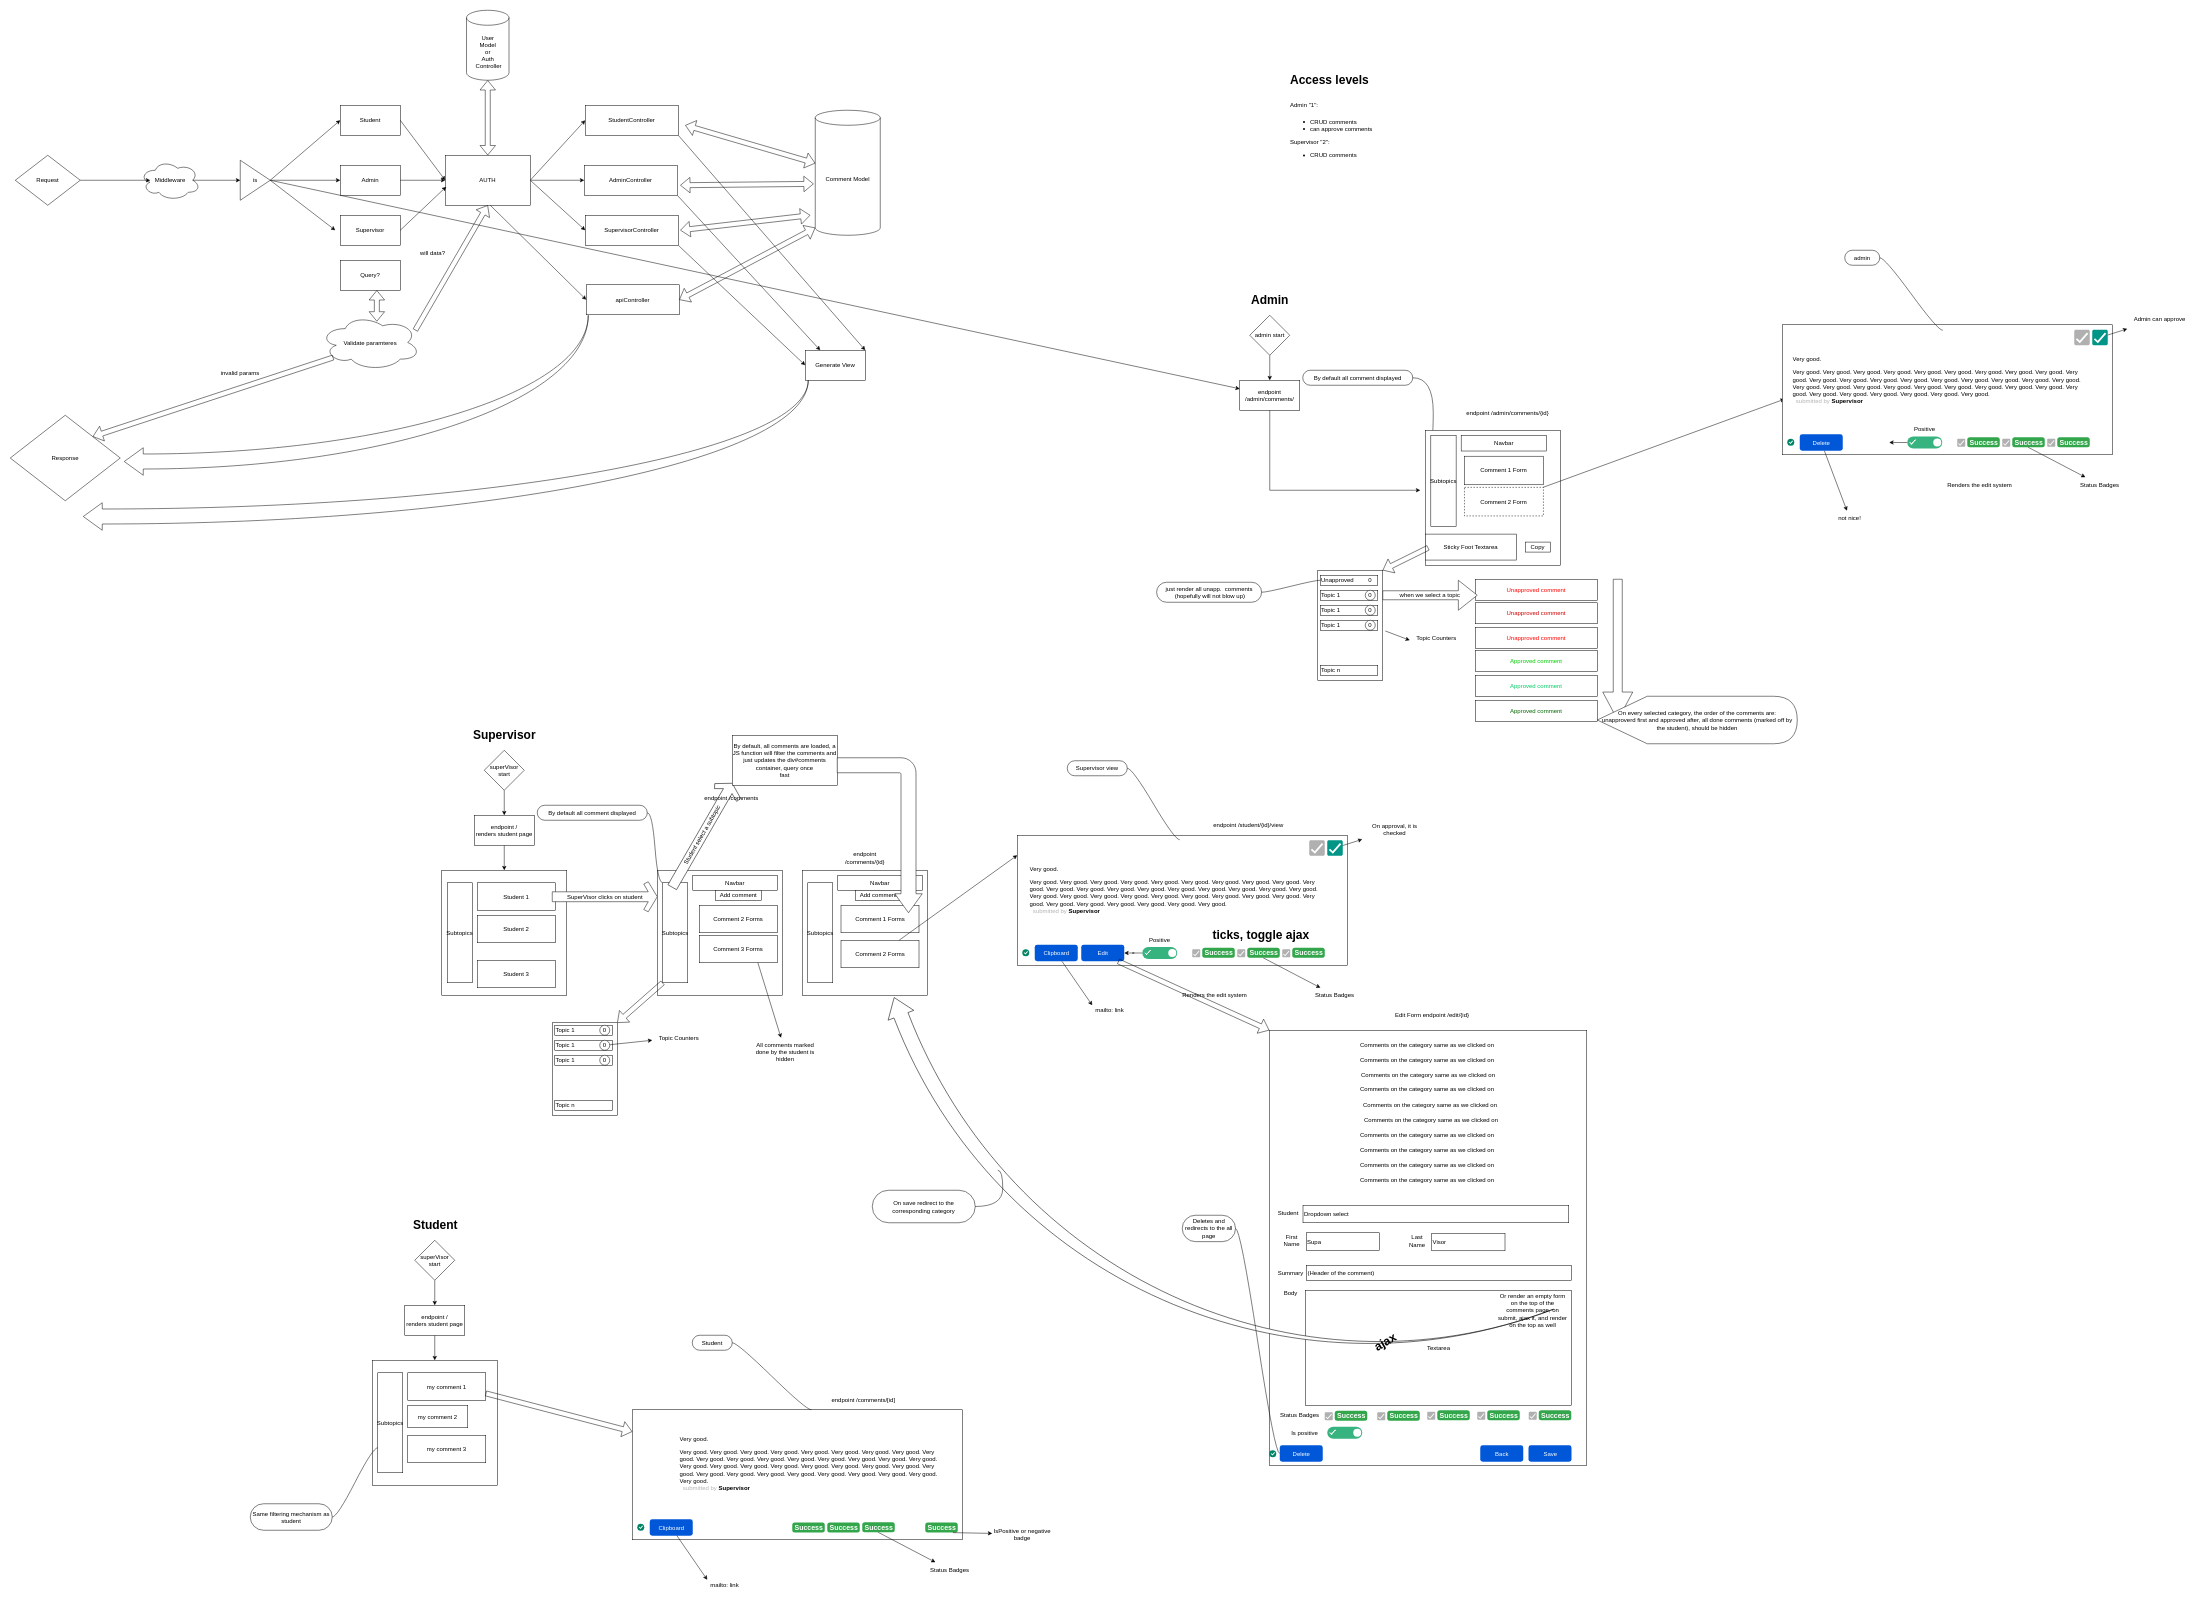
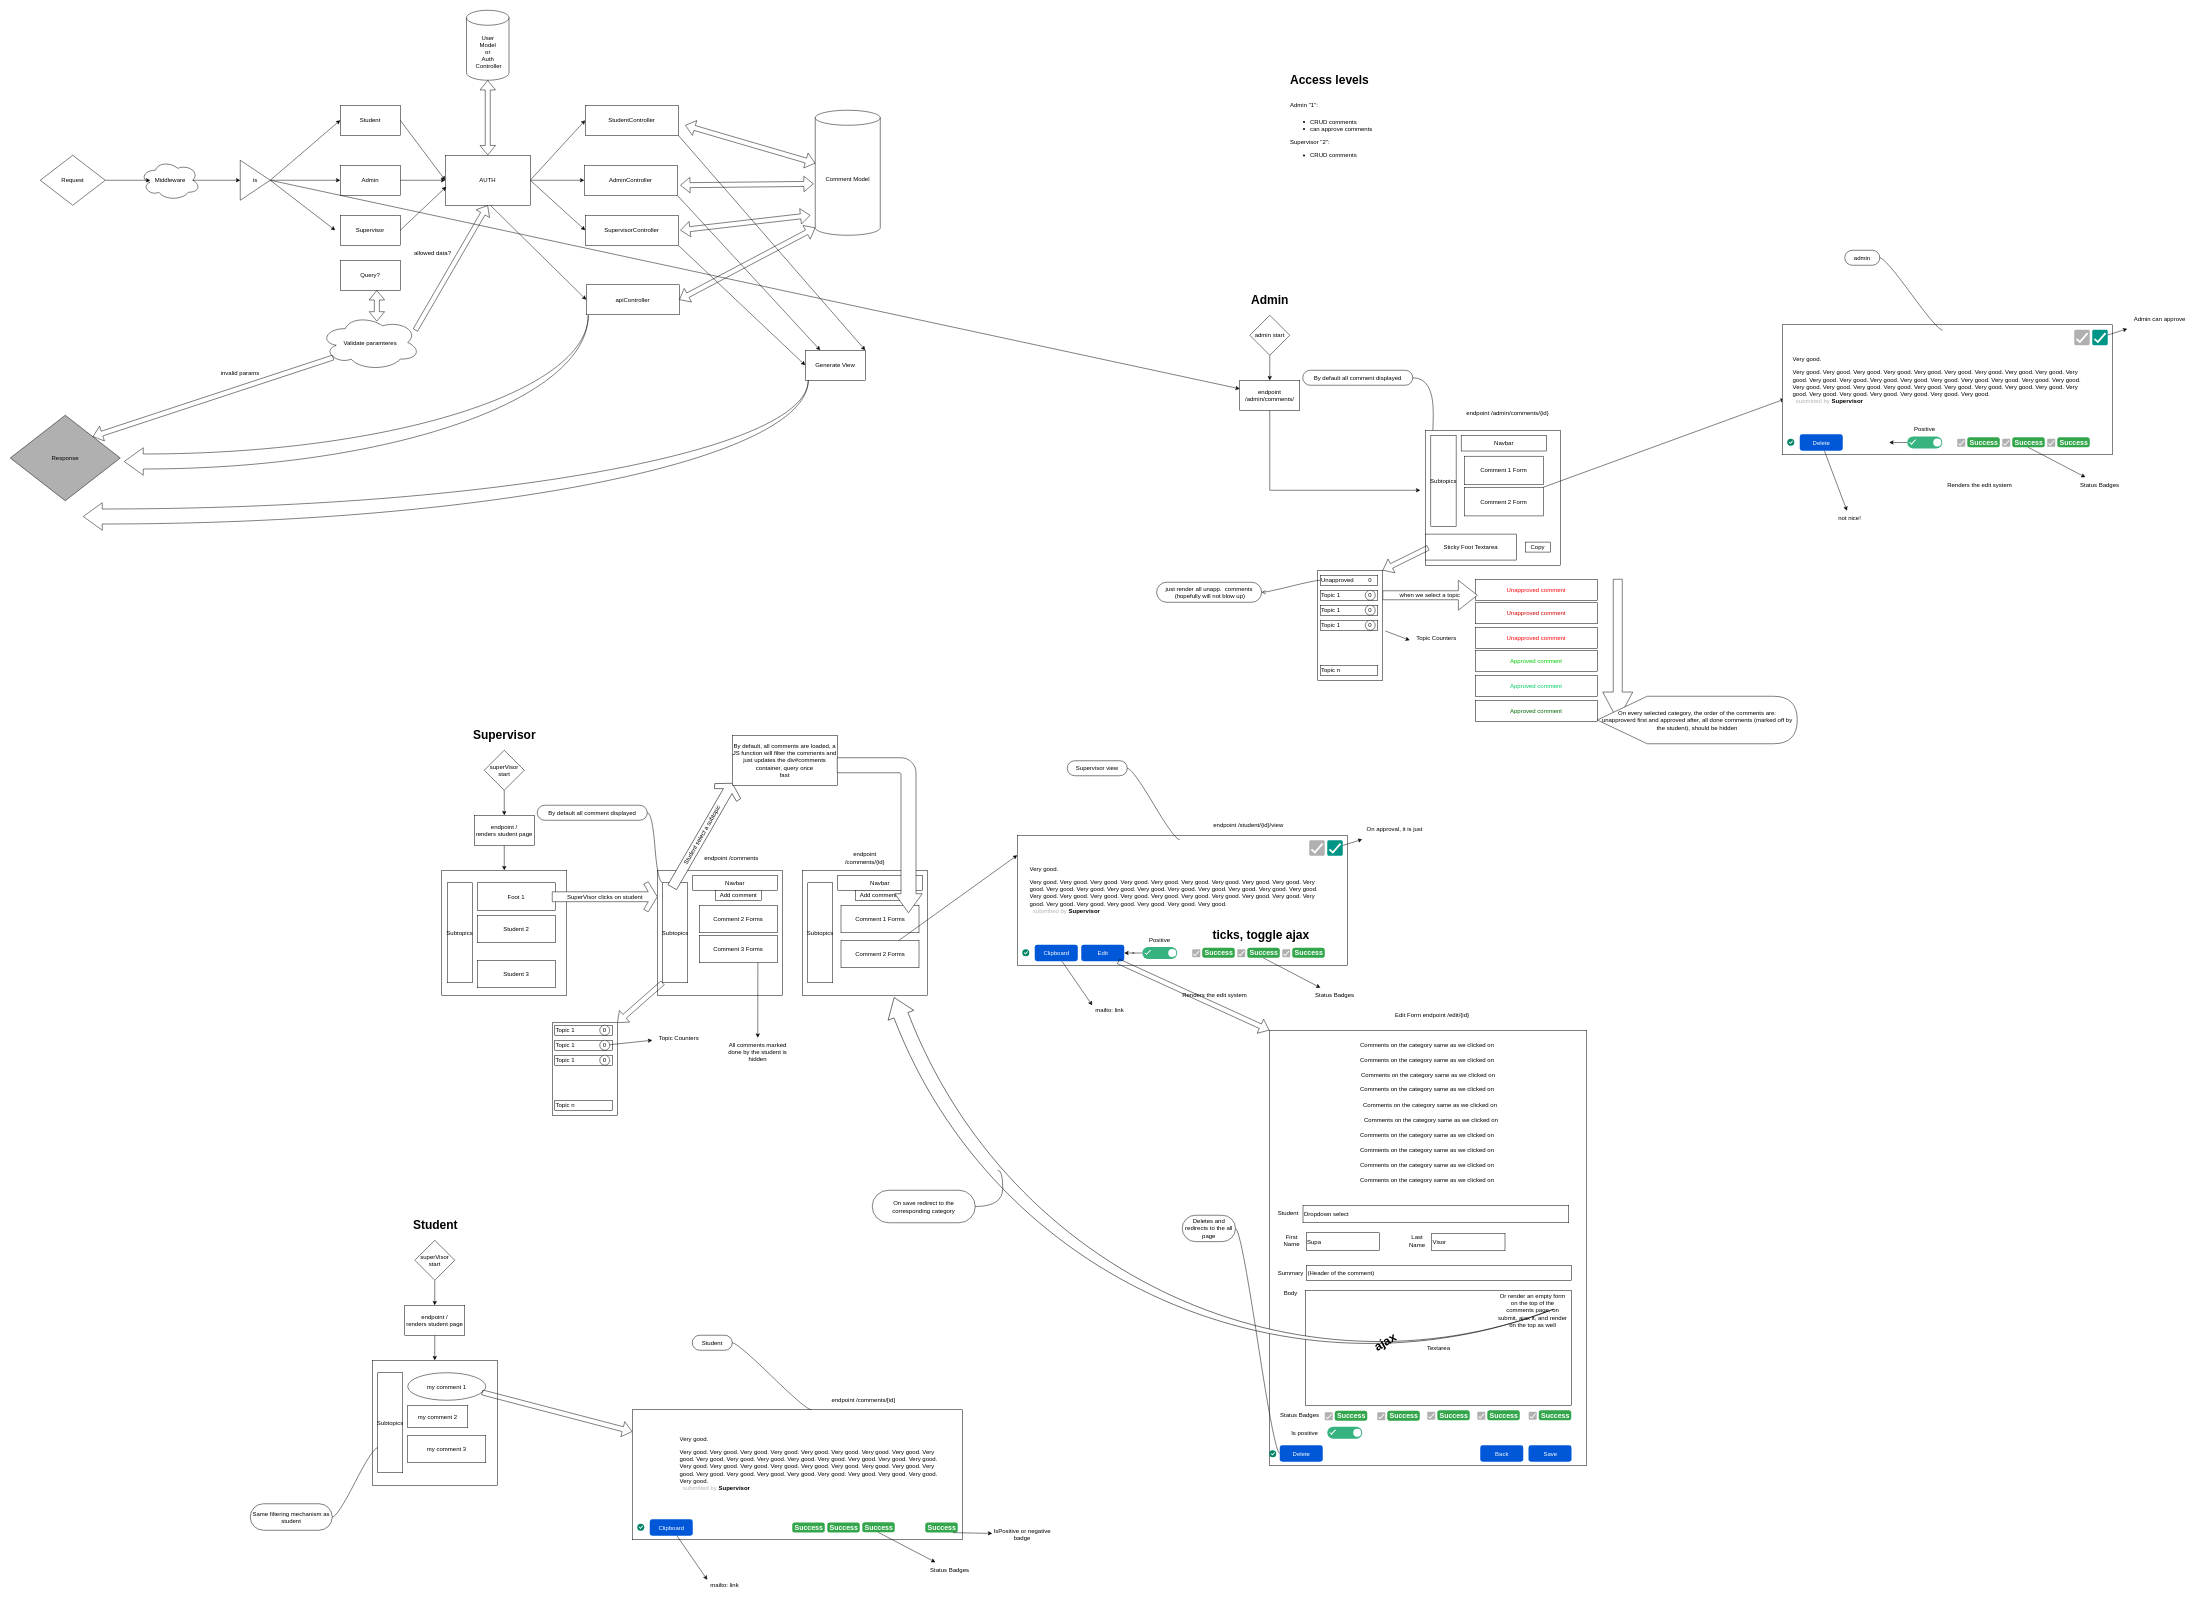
- <mxCell id="220" value="Request" style="rhombus;whiteSpace=wrap;html=1;fontColor=#000000;" vertex="1" parent="1"><mxGeometry x="30" y="310" width="130" height="100" as="geometry" /></mxCell>
+ <mxCell id="220" value="Request" style="rhombus;whiteSpace=wrap;html=1;fontColor=#000000;" vertex="1" parent="1"><mxGeometry x="80" y="310" width="130" height="100" as="geometry" /></mxCell>
- <mxCell id="251" value="will data?" style="text;html=1;strokeColor=none;fillColor=none;align=center;verticalAlign=middle;whiteSpace=wrap;rounded=0;fontColor=#000000;" vertex="1" parent="1"><mxGeometry x="810" y="490" width="110" height="30" as="geometry" /></mxCell>
+ <mxCell id="251" value="allowed data?" style="text;html=1;strokeColor=none;fillColor=none;align=center;verticalAlign=middle;whiteSpace=wrap;rounded=0;fontColor=#000000;" vertex="1" parent="1"><mxGeometry x="810" y="490" width="110" height="30" as="geometry" /></mxCell>
- <mxCell id="248" value="Response" style="rhombus;whiteSpace=wrap;html=1;fontColor=#000000;" vertex="1" parent="1"><mxGeometry x="20" y="830" width="220" height="171" as="geometry" /></mxCell>
+ <mxCell id="248" value="Response" style="rhombus;whiteSpace=wrap;html=1;fontColor=#000000;fillColor=#b0b0b0;" vertex="1" parent="1"><mxGeometry x="20" y="830" width="220" height="171" as="geometry" /></mxCell>
- <mxCell id="156" value="Comment 2 Form" style="rounded=0;whiteSpace=wrap;html=1;dashed=1;" vertex="1" parent="152"><mxGeometry x="78.451" y="114.231" width="157.914" height="57.115" as="geometry" /></mxCell>
+ <mxCell id="156" value="Comment 2 Form" style="rounded=0;whiteSpace=wrap;html=1;" vertex="1" parent="152"><mxGeometry x="78.451" y="114.231" width="157.914" height="57.115" as="geometry" /></mxCell>
- <mxCell id="181" value="" style="edgeStyle=entityRelationEdgeStyle;startArrow=none;endArrow=none;segment=10;curved=1;rounded=0;fontColor=#000000;exitX=0;exitY=0.5;exitDx=0;exitDy=0;" edge="1" target="180" parent="1" source="178"><mxGeometry relative="1" as="geometry"><mxPoint x="2586.28" y="1221.04" as="sourcePoint" /></mxGeometry></mxCell>
+ <mxCell id="181" value="" style="edgeStyle=entityRelationEdgeStyle;startArrow=none;endArrow=open;segment=10;curved=1;rounded=0;fontColor=#000000;exitX=0;exitY=0.5;exitDx=0;exitDy=0;" edge="1" target="180" parent="1" source="178"><mxGeometry relative="1" as="geometry"><mxPoint x="2586.28" y="1221.04" as="sourcePoint" /></mxGeometry></mxCell>
- <mxCell id="109" value="endpoint /comments" style="text;html=1;strokeColor=none;fillColor=none;align=center;verticalAlign=middle;whiteSpace=wrap;rounded=0;fontColor=#000000;" vertex="1" parent="1"><mxGeometry x="1401" y="1580" width="123" height="30" as="geometry" /></mxCell>
+ <mxCell id="109" value="endpoint /comments" style="text;html=1;strokeColor=none;fillColor=none;align=center;verticalAlign=middle;whiteSpace=wrap;rounded=0;fontColor=#000000;" vertex="1" parent="1"><mxGeometry x="1401" y="1700" width="123" height="30" as="geometry" /></mxCell>
- <mxCell id="106" value="On approval, it is checked" style="text;html=1;strokeColor=none;fillColor=none;align=center;verticalAlign=middle;whiteSpace=wrap;rounded=0;fontColor=#000000;" vertex="1" parent="1"><mxGeometry x="2724" y="1635" width="130" height="45" as="geometry" /></mxCell>
+ <mxCell id="106" value="On approval, it is just" style="text;html=1;strokeColor=none;fillColor=none;align=center;verticalAlign=middle;whiteSpace=wrap;rounded=0;fontColor=#000000;" vertex="1" parent="1"><mxGeometry x="2724" y="1635" width="130" height="45" as="geometry" /></mxCell>
- <mxCell id="9" value="Student 1" style="rounded=0;whiteSpace=wrap;html=1;" vertex="1" parent="6"><mxGeometry x="71" y="25" width="156" height="55" as="geometry" /></mxCell>
+ <mxCell id="9" value="Foot 1" style="rounded=0;whiteSpace=wrap;html=1;" vertex="1" parent="6"><mxGeometry x="71" y="25" width="156" height="55" as="geometry" /></mxCell>
- <mxCell id="218" value="All comments marked done by the student is hidden" style="text;html=1;strokeColor=none;fillColor=none;align=center;verticalAlign=middle;whiteSpace=wrap;rounded=0;fontColor=#000000;" vertex="1" parent="1"><mxGeometry x="1500" y="2075" width="140" height="55" as="geometry" /></mxCell>
+ <mxCell id="218" value="All comments marked done by the student is hidden" style="text;html=1;strokeColor=none;fillColor=none;align=center;verticalAlign=middle;whiteSpace=wrap;rounded=0;fontColor=#000000;" vertex="1" parent="1"><mxGeometry x="1445" y="2075" width="140" height="55" as="geometry" /></mxCell>
- <mxCell id="118" value="my comment 1" style="rounded=0;whiteSpace=wrap;html=1;" vertex="1" parent="115"><mxGeometry x="71" y="25" width="156" height="55" as="geometry" /></mxCell>
+ <mxCell id="118" value="my comment 1" style="ellipse;whiteSpace=wrap;html=1;" vertex="1" parent="115"><mxGeometry x="71" y="25" width="156" height="55" as="geometry" /></mxCell>
